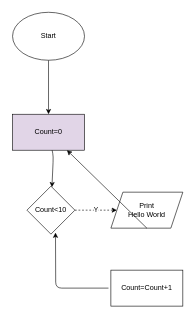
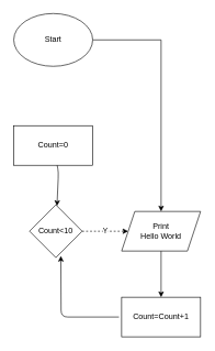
- <mxCell id="2" value="" style="edgeStyle=orthogonalEdgeStyle;rounded=0;orthogonalLoop=1;jettySize=auto;html=1;" parent="1" source="3" target="4" edge="1"><mxGeometry relative="1" as="geometry" /></mxCell>
+ <mxCell id="2" value="" style="edgeStyle=orthogonalEdgeStyle;rounded=0;orthogonalLoop=1;jettySize=auto;html=1;" parent="1" source="3" target="8" edge="1"><mxGeometry relative="1" as="geometry" /></mxCell>
- <mxCell id="4" value="Count=0" style="whiteSpace=wrap;html=1;fillColor=#e1d5e7;" parent="1" vertex="1"><mxGeometry x="20" y="190" width="120" height="60" as="geometry" /></mxCell>
+ <mxCell id="4" value="Count=0" style="whiteSpace=wrap;html=1;" parent="1" vertex="1"><mxGeometry x="20" y="190" width="120" height="60" as="geometry" /></mxCell>
- <mxCell id="9" value="" style="endArrow=classic;html=1;exitX=0.5;exitY=1;exitDx=0;exitDy=0;" parent="1" source="8" target="4" edge="1"><mxGeometry width="50" height="50" relative="1" as="geometry"><mxPoint x="240" y="460" as="sourcePoint" /><mxPoint x="244" y="480" as="targetPoint" /></mxGeometry></mxCell>
+ <mxCell id="9" value="" style="endArrow=classic;html=1;exitX=0.5;exitY=1;exitDx=0;exitDy=0;" parent="1" source="8" target="10" edge="1"><mxGeometry width="50" height="50" relative="1" as="geometry"><mxPoint x="240" y="460" as="sourcePoint" /><mxPoint x="244" y="480" as="targetPoint" /></mxGeometry></mxCell>
